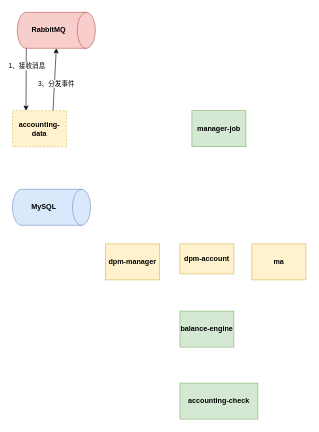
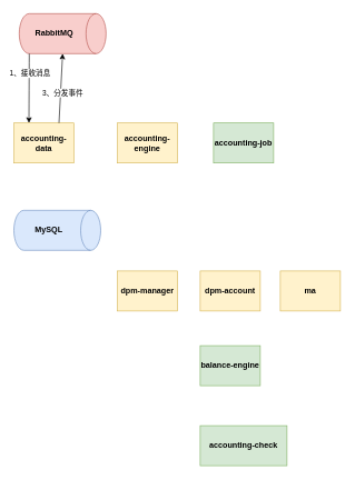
- <mxCell id="2" value="accounting-data" style="whiteSpace=wrap;align=center;verticalAlign=middle;fontStyle=1;strokeWidth=1;fillColor=#fff2cc;rounded=0;glass=0;shadow=0;fontFamily=Helvetica;labelBackgroundColor=none;labelBorderColor=none;strokeColor=#d6b656;dashed=1;" parent="1" vertex="1"><mxGeometry x="20" y="184" width="90" height="60" as="geometry" /></mxCell>
+ <mxCell id="2" value="accounting-data" style="whiteSpace=wrap;align=center;verticalAlign=middle;fontStyle=1;strokeWidth=1;fillColor=#fff2cc;rounded=0;glass=0;shadow=0;fontFamily=Helvetica;labelBackgroundColor=none;labelBorderColor=none;strokeColor=#d6b656;" parent="1" vertex="1"><mxGeometry x="20" y="184" width="90" height="60" as="geometry" /></mxCell>
+ <mxCell id="3" value="accounting-engine" style="whiteSpace=wrap;align=center;verticalAlign=middle;fontStyle=1;strokeWidth=1;fillColor=#fff2cc;rounded=0;glass=0;shadow=0;fontFamily=Helvetica;labelBackgroundColor=none;labelBorderColor=none;strokeColor=#d6b656;" parent="1" vertex="1"><mxGeometry x="175" y="184" width="90" height="60" as="geometry" /></mxCell>
- <mxCell id="9" value="manager-job" style="whiteSpace=wrap;align=center;verticalAlign=middle;fontStyle=1;strokeWidth=1;fillColor=#d5e8d4;rounded=0;strokeColor=#82b366;glass=0;shadow=0;fontFamily=Helvetica;labelBackgroundColor=none;labelBorderColor=none;" parent="1" vertex="1"><mxGeometry x="319" y="184" width="90" height="60" as="geometry" /></mxCell>
+ <mxCell id="9" value="accounting-job" style="whiteSpace=wrap;align=center;verticalAlign=middle;fontStyle=1;strokeWidth=1;fillColor=#d5e8d4;rounded=0;strokeColor=#82b366;glass=0;shadow=0;fontFamily=Helvetica;labelBackgroundColor=none;labelBorderColor=none;" parent="1" vertex="1"><mxGeometry x="319" y="184" width="90" height="60" as="geometry" /></mxCell>
- <mxCell id="5" value="dpm-account" style="whiteSpace=wrap;align=center;verticalAlign=middle;fontStyle=1;strokeWidth=1;fillColor=#fff2cc;rounded=0;glass=0;shadow=0;fontFamily=Helvetica;labelBackgroundColor=none;labelBorderColor=none;strokeColor=#d6b656;" parent="1" vertex="1"><mxGeometry x="299" y="406" width="90" height="50" as="geometry" /></mxCell>
+ <mxCell id="5" value="dpm-account" style="whiteSpace=wrap;align=center;verticalAlign=middle;fontStyle=1;strokeWidth=1;fillColor=#fff2cc;rounded=0;glass=0;shadow=0;fontFamily=Helvetica;labelBackgroundColor=none;labelBorderColor=none;strokeColor=#d6b656;" parent="1" vertex="1"><mxGeometry x="299" y="406" width="90" height="60" as="geometry" /></mxCell>
